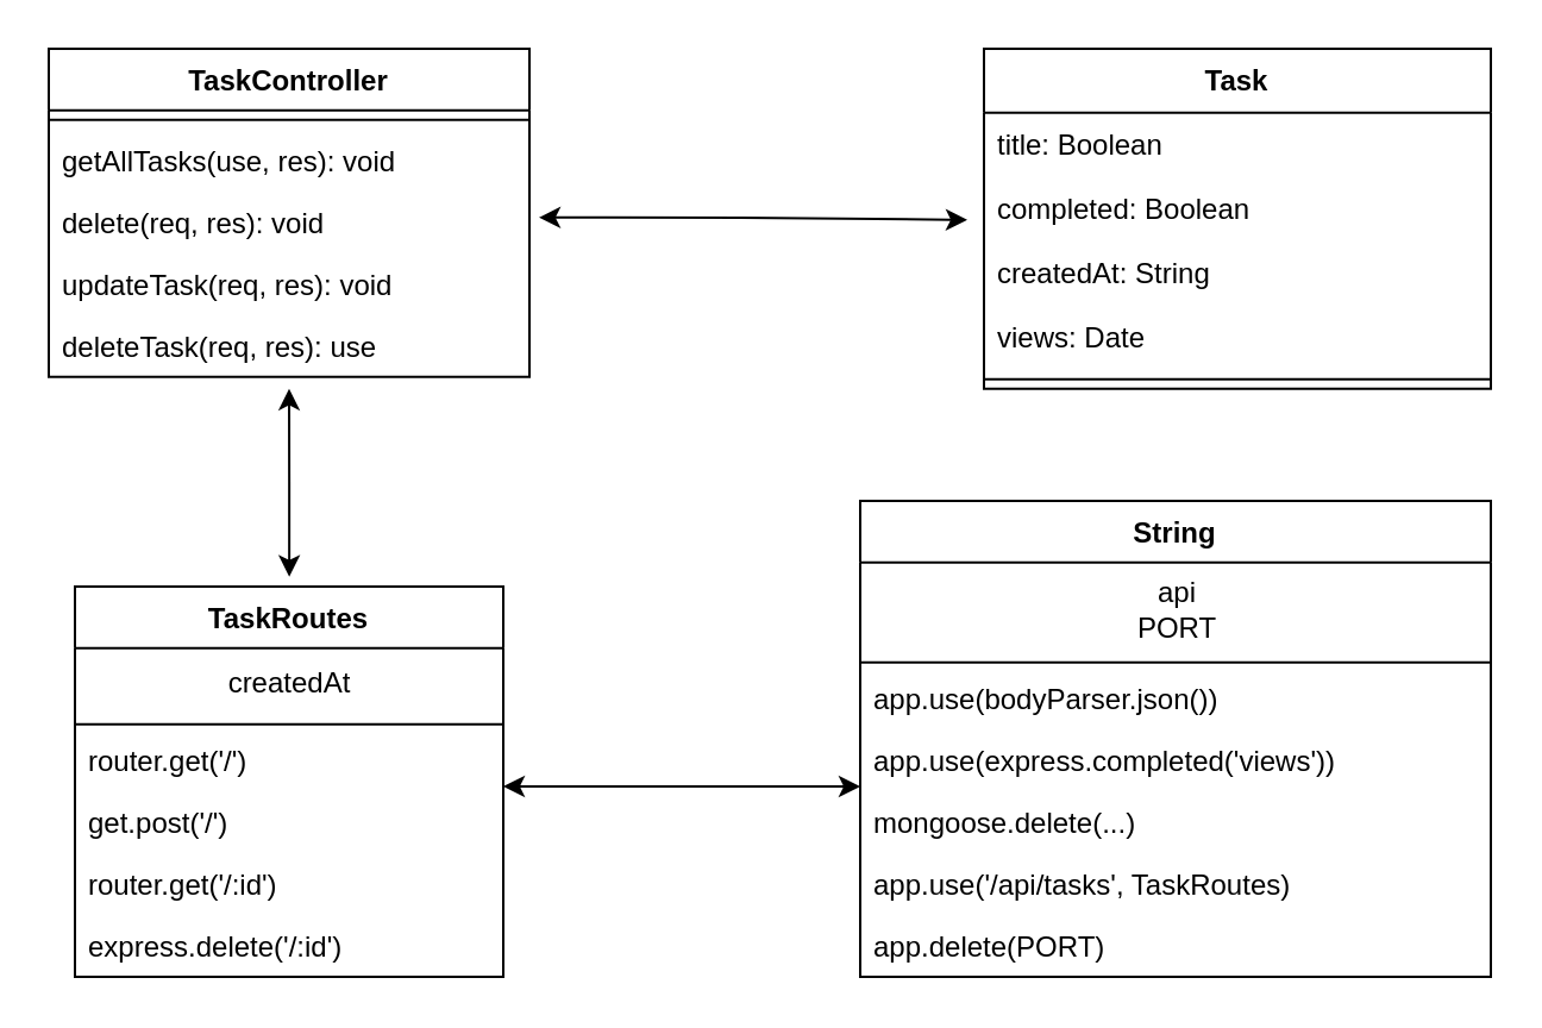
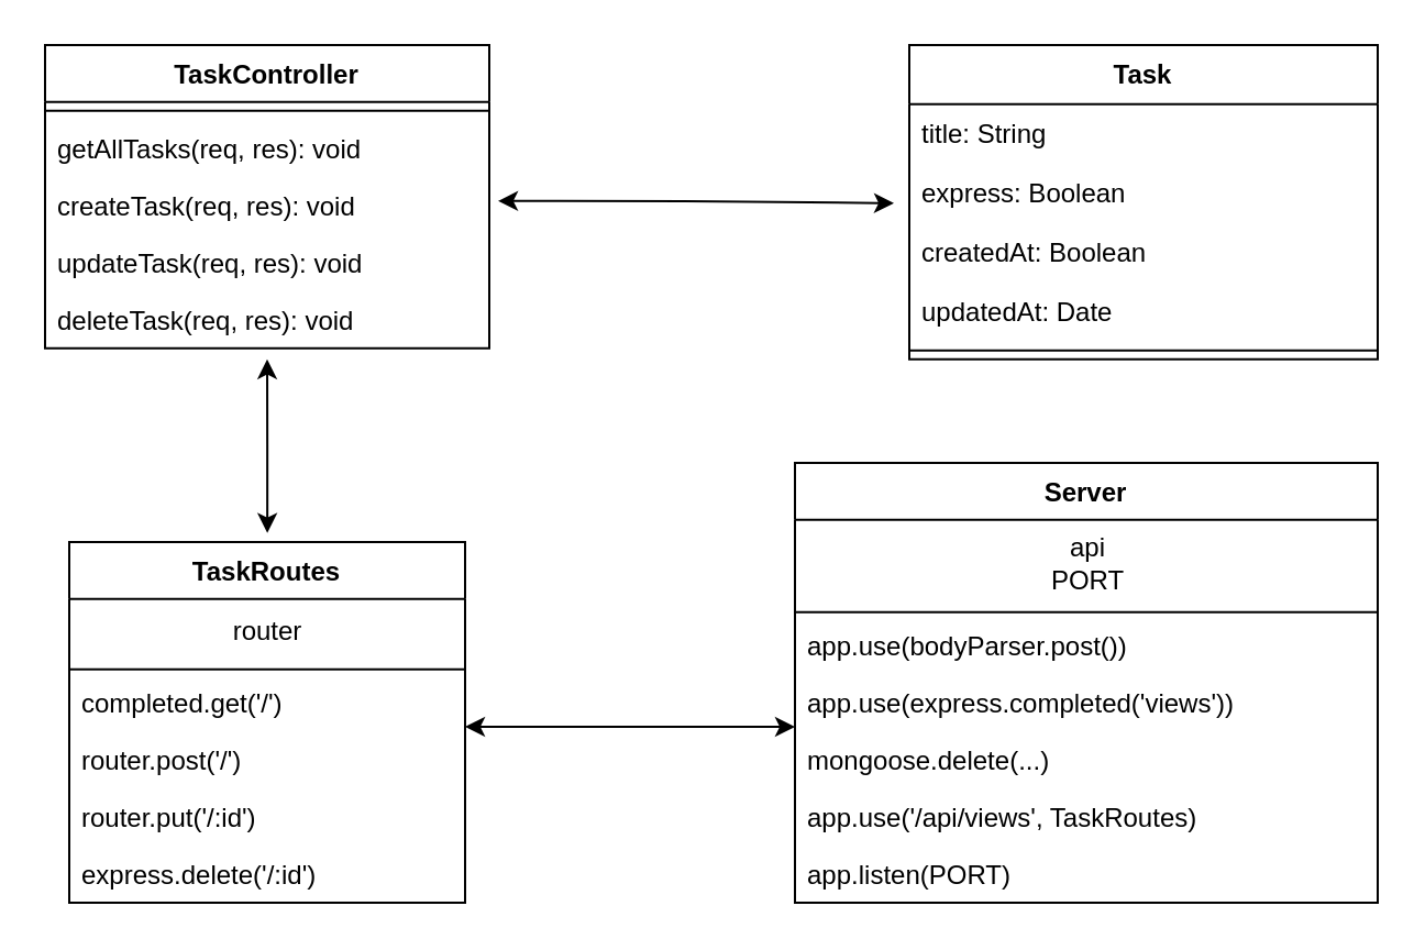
- <mxCell id="3" value="title: Boolean" style="text;strokeColor=none;fillColor=none;align=left;verticalAlign=top;spacingLeft=4;spacingRight=4;overflow=hidden;rotatable=0;points=[[0,0.5],[1,0.5]];portConstraint=eastwest;" parent="2" vertex="1"><mxGeometry y="26.857" width="213" height="27" as="geometry" /></mxCell>
+ <mxCell id="3" value="title: String" style="text;strokeColor=none;fillColor=none;align=left;verticalAlign=top;spacingLeft=4;spacingRight=4;overflow=hidden;rotatable=0;points=[[0,0.5],[1,0.5]];portConstraint=eastwest;" parent="2" vertex="1"><mxGeometry y="26.857" width="213" height="27" as="geometry" /></mxCell>
- <mxCell id="10" value="getAllTasks(use, res): void&#10;" style="text;strokeColor=none;fillColor=none;align=left;verticalAlign=top;spacingLeft=4;spacingRight=4;overflow=hidden;rotatable=0;points=[[0,0.5],[1,0.5]];portConstraint=eastwest;" parent="8" vertex="1"><mxGeometry y="33.818" width="202" height="26" as="geometry" /></mxCell>
+ <mxCell id="10" value="getAllTasks(req, res): void&#10;" style="text;strokeColor=none;fillColor=none;align=left;verticalAlign=top;spacingLeft=4;spacingRight=4;overflow=hidden;rotatable=0;points=[[0,0.5],[1,0.5]];portConstraint=eastwest;" parent="8" vertex="1"><mxGeometry y="33.818" width="202" height="26" as="geometry" /></mxCell>
- <mxCell id="4" value="completed: Boolean" style="text;strokeColor=none;fillColor=none;align=left;verticalAlign=top;spacingLeft=4;spacingRight=4;overflow=hidden;rotatable=0;points=[[0,0.5],[1,0.5]];portConstraint=eastwest;" parent="2" vertex="1"><mxGeometry y="53.857" width="213" height="27" as="geometry" /></mxCell>
+ <mxCell id="4" value="express: Boolean" style="text;strokeColor=none;fillColor=none;align=left;verticalAlign=top;spacingLeft=4;spacingRight=4;overflow=hidden;rotatable=0;points=[[0,0.5],[1,0.5]];portConstraint=eastwest;" parent="2" vertex="1"><mxGeometry y="53.857" width="213" height="27" as="geometry" /></mxCell>
- <mxCell id="11" value="delete(req, res): void&#10;" style="text;strokeColor=none;fillColor=none;align=left;verticalAlign=top;spacingLeft=4;spacingRight=4;overflow=hidden;rotatable=0;points=[[0,0.5],[1,0.5]];portConstraint=eastwest;" parent="8" vertex="1"><mxGeometry y="59.818" width="202" height="26" as="geometry" /></mxCell>
+ <mxCell id="11" value="createTask(req, res): void&#10;" style="text;strokeColor=none;fillColor=none;align=left;verticalAlign=top;spacingLeft=4;spacingRight=4;overflow=hidden;rotatable=0;points=[[0,0.5],[1,0.5]];portConstraint=eastwest;" parent="8" vertex="1"><mxGeometry y="59.818" width="202" height="26" as="geometry" /></mxCell>
- <mxCell id="5" value="createdAt: String" style="text;strokeColor=none;fillColor=none;align=left;verticalAlign=top;spacingLeft=4;spacingRight=4;overflow=hidden;rotatable=0;points=[[0,0.5],[1,0.5]];portConstraint=eastwest;" parent="2" vertex="1"><mxGeometry y="80.857" width="213" height="27" as="geometry" /></mxCell>
+ <mxCell id="5" value="createdAt: Boolean" style="text;strokeColor=none;fillColor=none;align=left;verticalAlign=top;spacingLeft=4;spacingRight=4;overflow=hidden;rotatable=0;points=[[0,0.5],[1,0.5]];portConstraint=eastwest;" parent="2" vertex="1"><mxGeometry y="80.857" width="213" height="27" as="geometry" /></mxCell>
- <mxCell id="6" value="views: Date" style="text;strokeColor=none;fillColor=none;align=left;verticalAlign=top;spacingLeft=4;spacingRight=4;overflow=hidden;rotatable=0;points=[[0,0.5],[1,0.5]];portConstraint=eastwest;" parent="2" vertex="1"><mxGeometry y="107.857" width="213" height="27" as="geometry" /></mxCell>
+ <mxCell id="6" value="updatedAt: Date" style="text;strokeColor=none;fillColor=none;align=left;verticalAlign=top;spacingLeft=4;spacingRight=4;overflow=hidden;rotatable=0;points=[[0,0.5],[1,0.5]];portConstraint=eastwest;" parent="2" vertex="1"><mxGeometry y="107.857" width="213" height="27" as="geometry" /></mxCell>
- <mxCell id="13" value="deleteTask(req, res): use&#10;" style="text;strokeColor=none;fillColor=none;align=left;verticalAlign=top;spacingLeft=4;spacingRight=4;overflow=hidden;rotatable=0;points=[[0,0.5],[1,0.5]];portConstraint=eastwest;" parent="8" vertex="1"><mxGeometry y="111.818" width="202" height="26" as="geometry" /></mxCell>
+ <mxCell id="13" value="deleteTask(req, res): void&#10;" style="text;strokeColor=none;fillColor=none;align=left;verticalAlign=top;spacingLeft=4;spacingRight=4;overflow=hidden;rotatable=0;points=[[0,0.5],[1,0.5]];portConstraint=eastwest;" parent="8" vertex="1"><mxGeometry y="111.818" width="202" height="26" as="geometry" /></mxCell>
- <mxCell id="21" value="String" style="swimlane;fontStyle=1;align=center;verticalAlign=top;childLayout=stackLayout;horizontal=1;startSize=25.818;horizontalStack=0;resizeParent=1;resizeParentMax=0;resizeLast=0;collapsible=0;marginBottom=0;" vertex="1" parent="1"><mxGeometry x="361" y="210" width="265" height="199.998" as="geometry" /></mxCell>
+ <mxCell id="21" value="Server" style="swimlane;fontStyle=1;align=center;verticalAlign=top;childLayout=stackLayout;horizontal=1;startSize=25.818;horizontalStack=0;resizeParent=1;resizeParentMax=0;resizeLast=0;collapsible=0;marginBottom=0;" vertex="1" parent="1"><mxGeometry x="361" y="210" width="265" height="199.998" as="geometry" /></mxCell>
- <mxCell id="15" value="createdAt" style="text;html=1;align=center;verticalAlign=middle;resizable=0;points=[];autosize=1;strokeColor=none;fillColor=none;" vertex="1" parent="14"><mxGeometry y="25.818" width="180" height="30" as="geometry" /></mxCell>
+ <mxCell id="15" value="router" style="text;html=1;align=center;verticalAlign=middle;resizable=0;points=[];autosize=1;strokeColor=none;fillColor=none;" vertex="1" parent="14"><mxGeometry y="25.818" width="180" height="30" as="geometry" /></mxCell>
- <mxCell id="24" value="app.use(bodyParser.json())" style="text;strokeColor=none;fillColor=none;align=left;verticalAlign=top;spacingLeft=4;spacingRight=4;overflow=hidden;rotatable=0;points=[[0,0.5],[1,0.5]];portConstraint=eastwest;" vertex="1" parent="21"><mxGeometry y="69.998" width="265" height="26" as="geometry" /></mxCell>
+ <mxCell id="24" value="app.use(bodyParser.post())" style="text;strokeColor=none;fillColor=none;align=left;verticalAlign=top;spacingLeft=4;spacingRight=4;overflow=hidden;rotatable=0;points=[[0,0.5],[1,0.5]];portConstraint=eastwest;" vertex="1" parent="21"><mxGeometry y="69.998" width="265" height="26" as="geometry" /></mxCell>
- <mxCell id="17" value="router.get('/')" style="text;strokeColor=none;fillColor=none;align=left;verticalAlign=top;spacingLeft=4;spacingRight=4;overflow=hidden;rotatable=0;points=[[0,0.5],[1,0.5]];portConstraint=eastwest;" vertex="1" parent="14"><mxGeometry y="59.998" width="180" height="26" as="geometry" /></mxCell>
+ <mxCell id="17" value="completed.get('/')" style="text;strokeColor=none;fillColor=none;align=left;verticalAlign=top;spacingLeft=4;spacingRight=4;overflow=hidden;rotatable=0;points=[[0,0.5],[1,0.5]];portConstraint=eastwest;" vertex="1" parent="14"><mxGeometry y="59.998" width="180" height="26" as="geometry" /></mxCell>
- <mxCell id="18" value="get.post('/')" style="text;strokeColor=none;fillColor=none;align=left;verticalAlign=top;spacingLeft=4;spacingRight=4;overflow=hidden;rotatable=0;points=[[0,0.5],[1,0.5]];portConstraint=eastwest;" vertex="1" parent="14"><mxGeometry y="85.998" width="180" height="26" as="geometry" /></mxCell>
+ <mxCell id="18" value="router.post('/')" style="text;strokeColor=none;fillColor=none;align=left;verticalAlign=top;spacingLeft=4;spacingRight=4;overflow=hidden;rotatable=0;points=[[0,0.5],[1,0.5]];portConstraint=eastwest;" vertex="1" parent="14"><mxGeometry y="85.998" width="180" height="26" as="geometry" /></mxCell>
- <mxCell id="19" value="router.get('/:id')" style="text;strokeColor=none;fillColor=none;align=left;verticalAlign=top;spacingLeft=4;spacingRight=4;overflow=hidden;rotatable=0;points=[[0,0.5],[1,0.5]];portConstraint=eastwest;" vertex="1" parent="14"><mxGeometry y="111.998" width="180" height="26" as="geometry" /></mxCell>
+ <mxCell id="19" value="router.put('/:id')" style="text;strokeColor=none;fillColor=none;align=left;verticalAlign=top;spacingLeft=4;spacingRight=4;overflow=hidden;rotatable=0;points=[[0,0.5],[1,0.5]];portConstraint=eastwest;" vertex="1" parent="14"><mxGeometry y="111.998" width="180" height="26" as="geometry" /></mxCell>
- <mxCell id="27" value="app.use('/api/tasks', TaskRoutes)" style="text;strokeColor=none;fillColor=none;align=left;verticalAlign=top;spacingLeft=4;spacingRight=4;overflow=hidden;rotatable=0;points=[[0,0.5],[1,0.5]];portConstraint=eastwest;" vertex="1" parent="21"><mxGeometry y="147.998" width="265" height="26" as="geometry" /></mxCell>
+ <mxCell id="27" value="app.use('/api/views', TaskRoutes)" style="text;strokeColor=none;fillColor=none;align=left;verticalAlign=top;spacingLeft=4;spacingRight=4;overflow=hidden;rotatable=0;points=[[0,0.5],[1,0.5]];portConstraint=eastwest;" vertex="1" parent="21"><mxGeometry y="147.998" width="265" height="26" as="geometry" /></mxCell>
- <mxCell id="28" value="app.delete(PORT)" style="text;strokeColor=none;fillColor=none;align=left;verticalAlign=top;spacingLeft=4;spacingRight=4;overflow=hidden;rotatable=0;points=[[0,0.5],[1,0.5]];portConstraint=eastwest;" vertex="1" parent="21"><mxGeometry y="173.998" width="265" height="26" as="geometry" /></mxCell>
+ <mxCell id="28" value="app.listen(PORT)" style="text;strokeColor=none;fillColor=none;align=left;verticalAlign=top;spacingLeft=4;spacingRight=4;overflow=hidden;rotatable=0;points=[[0,0.5],[1,0.5]];portConstraint=eastwest;" vertex="1" parent="21"><mxGeometry y="173.998" width="265" height="26" as="geometry" /></mxCell>
